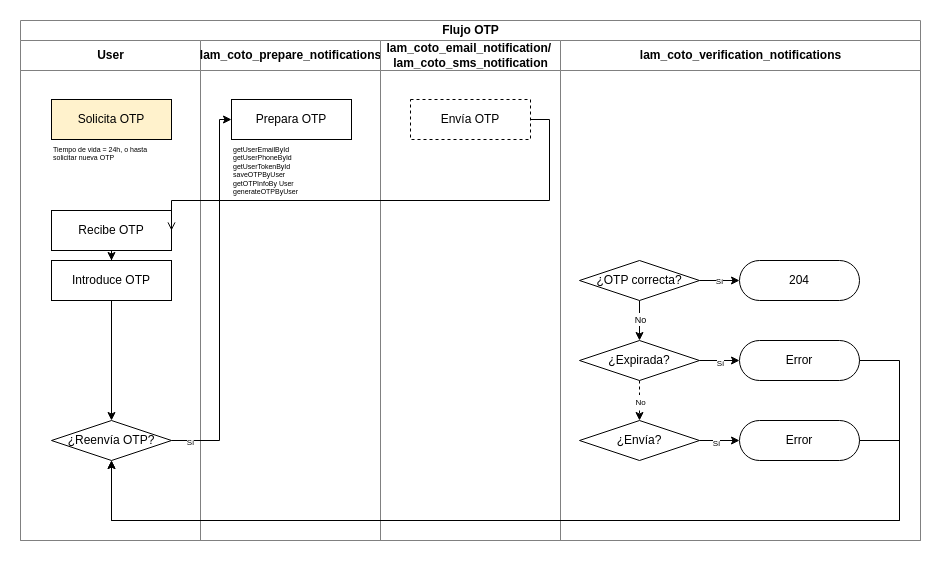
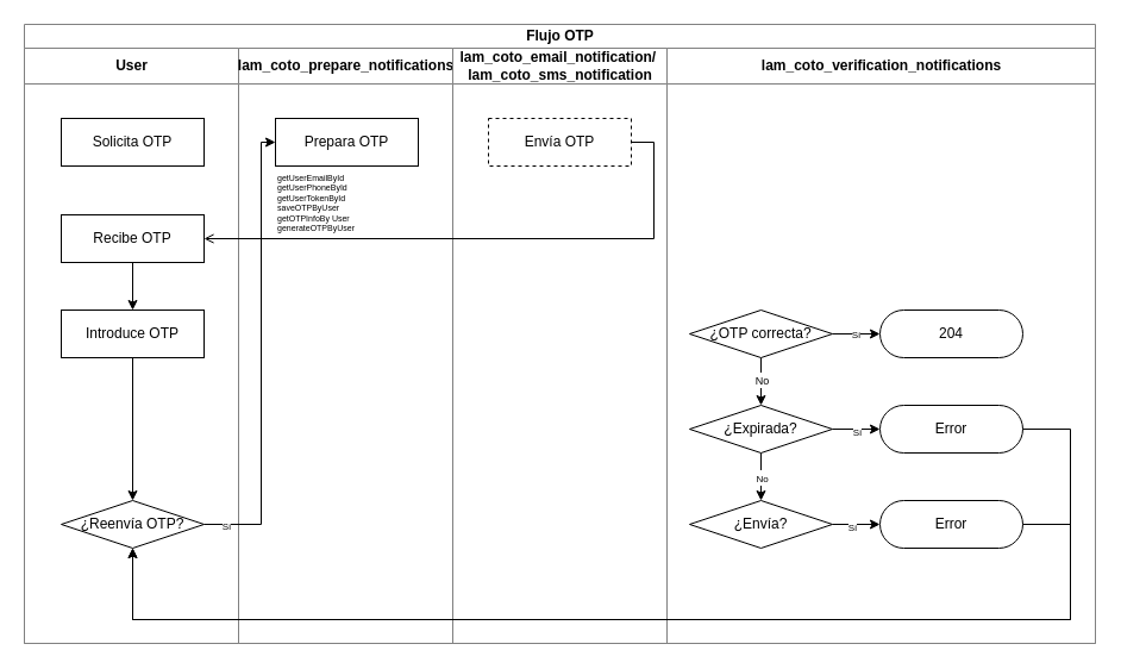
- <mxCell id="4" value="Solicita OTP" style="rounded=0;whiteSpace=wrap;html=1;fillColor=#fff2cc;" vertex="1" parent="3"><mxGeometry x="31" y="59" width="120" height="40" as="geometry" /></mxCell>
+ <mxCell id="4" value="Solicita OTP" style="rounded=0;whiteSpace=wrap;html=1;" vertex="1" parent="3"><mxGeometry x="31" y="59" width="120" height="40" as="geometry" /></mxCell>
- <mxCell id="5" value="Tiempo de vida = 24h, o hasta solicitar nueva OTP" style="text;html=1;align=left;verticalAlign=top;whiteSpace=wrap;rounded=0;fontSize=7;" vertex="1" parent="3"><mxGeometry x="31" y="99" width="120" height="30" as="geometry" /></mxCell>
- <mxCell id="7" value="Recibe OTP" style="rounded=0;whiteSpace=wrap;html=1;" vertex="1" parent="3"><mxGeometry x="31" y="170" width="120" height="40" as="geometry" /></mxCell>
+ <mxCell id="7" value="Recibe OTP" style="rounded=0;whiteSpace=wrap;html=1;" vertex="1" parent="3"><mxGeometry x="31" y="140" width="120" height="40" as="geometry" /></mxCell>
- <mxCell id="22" style="edgeStyle=orthogonalEdgeStyle;rounded=0;orthogonalLoop=1;jettySize=auto;html=1;dashed=1;" edge="1" parent="15" source="26" target="29"><mxGeometry relative="1" as="geometry" /></mxCell>
+ <mxCell id="22" style="edgeStyle=orthogonalEdgeStyle;rounded=0;orthogonalLoop=1;jettySize=auto;html=1;" edge="1" parent="15" source="26" target="29"><mxGeometry relative="1" as="geometry" /></mxCell>
